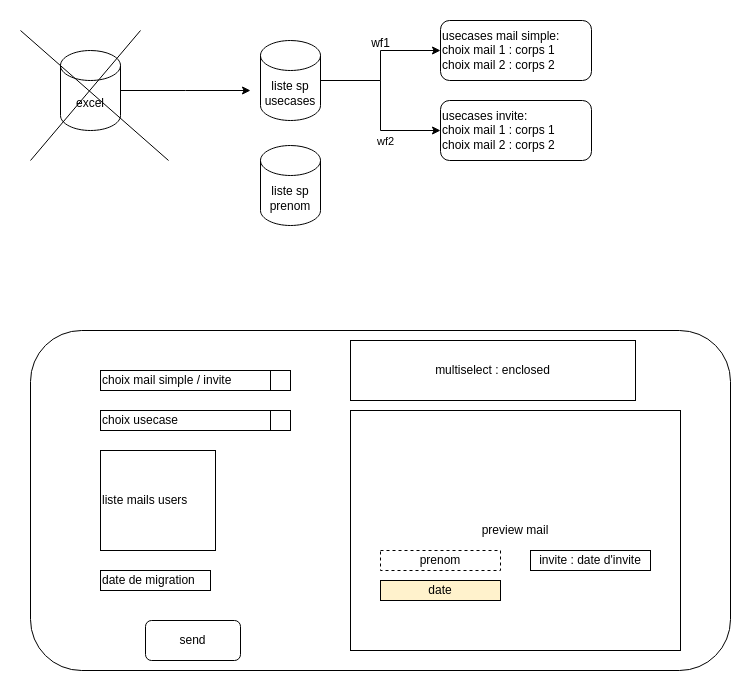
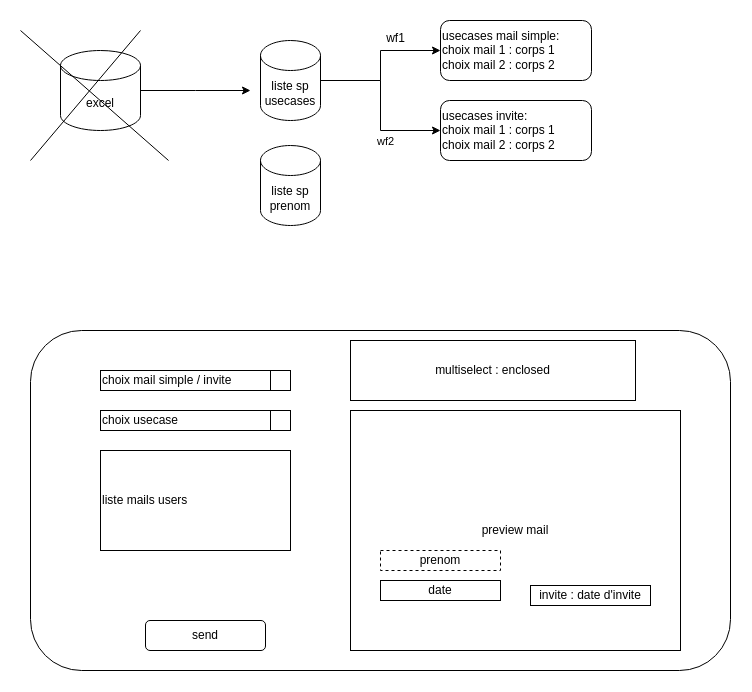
- <mxCell id="16" value="wf1" style="text;html=1;align=center;verticalAlign=middle;resizable=0;points=[];autosize=1;strokeColor=none;fillColor=none;" vertex="1" parent="1"><mxGeometry x="360" y="28" width="40" height="30" as="geometry" /></mxCell>
+ <mxCell id="16" value="wf1" style="text;html=1;align=center;verticalAlign=middle;resizable=0;points=[];autosize=1;strokeColor=none;fillColor=none;" vertex="1" parent="1"><mxGeometry x="375" y="23" width="40" height="30" as="geometry" /></mxCell>
- <mxCell id="4" value="excel" style="shape=cylinder3;whiteSpace=wrap;html=1;boundedLbl=1;backgroundOutline=1;size=15;" vertex="1" parent="1"><mxGeometry x="60" y="50" width="60" height="80" as="geometry" /></mxCell>
+ <mxCell id="4" value="excel" style="shape=cylinder3;whiteSpace=wrap;html=1;boundedLbl=1;backgroundOutline=1;size=15;" vertex="1" parent="1"><mxGeometry x="60" y="50" width="80" height="80" as="geometry" /></mxCell>
- <mxCell id="18" value="liste mails users" style="rounded=0;whiteSpace=wrap;html=1;align=left;" vertex="1" parent="1"><mxGeometry x="100" y="450" width="115" height="100" as="geometry" /></mxCell>
+ <mxCell id="18" value="liste mails users" style="rounded=0;whiteSpace=wrap;html=1;align=left;" vertex="1" parent="1"><mxGeometry x="100" y="450" width="190" height="100" as="geometry" /></mxCell>
- <mxCell id="25" value="invite : date d'invite" style="rounded=0;whiteSpace=wrap;html=1;" vertex="1" parent="1"><mxGeometry x="530" y="550" width="120" height="20" as="geometry" /></mxCell>
+ <mxCell id="25" value="invite : date d'invite" style="rounded=0;whiteSpace=wrap;html=1;" vertex="1" parent="1"><mxGeometry x="530" y="585" width="120" height="20" as="geometry" /></mxCell>
- <mxCell id="21" value="date de migration" style="rounded=0;whiteSpace=wrap;html=1;align=left;" vertex="1" parent="1"><mxGeometry x="100" y="570" width="110" height="20" as="geometry" /></mxCell>
- <mxCell id="24" value="date" style="rounded=0;whiteSpace=wrap;html=1;fillColor=#fff2cc;" vertex="1" parent="1"><mxGeometry x="380" y="580" width="120" height="20" as="geometry" /></mxCell>
+ <mxCell id="24" value="date" style="rounded=0;whiteSpace=wrap;html=1;" vertex="1" parent="1"><mxGeometry x="380" y="580" width="120" height="20" as="geometry" /></mxCell>
- <mxCell id="17" value="send" style="rounded=1;whiteSpace=wrap;html=1;" vertex="1" parent="1"><mxGeometry x="145" y="620" width="95" height="40" as="geometry" /></mxCell>
+ <mxCell id="17" value="send" style="rounded=1;whiteSpace=wrap;html=1;" vertex="1" parent="1"><mxGeometry x="145" y="620" width="120" height="30" as="geometry" /></mxCell>
